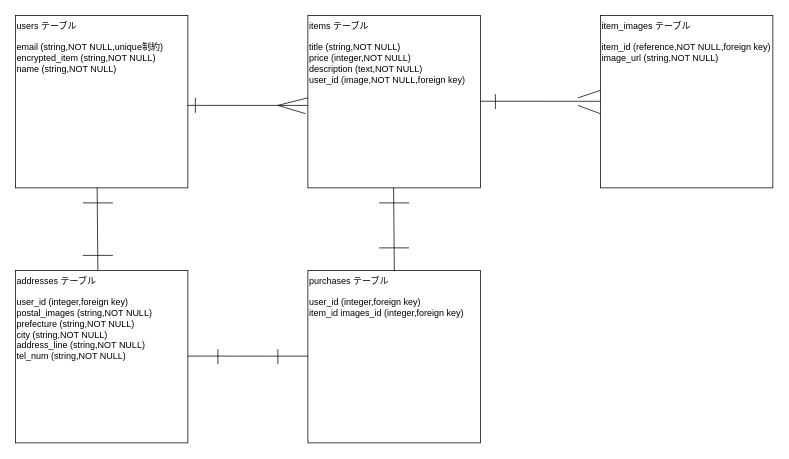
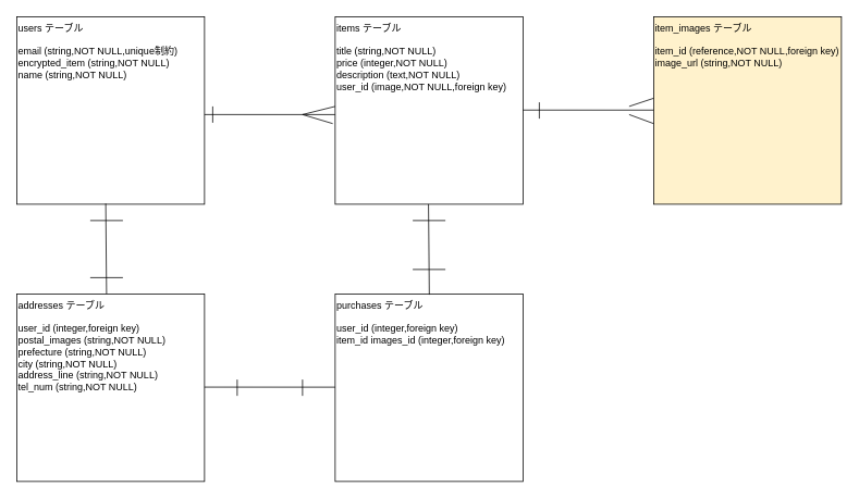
- <mxCell id="5" value="item_images テーブル&lt;br&gt;&lt;br&gt;item_id (reference,NOT NULL,foreign key)&lt;br&gt;image_url (string,NOT NULL)" style="whiteSpace=wrap;html=1;aspect=fixed;align=left;labelBorderColor=none;verticalAlign=top;" vertex="1" parent="1"><mxGeometry x="800" y="20" width="230" height="230" as="geometry" /></mxCell>
+ <mxCell id="5" value="item_images テーブル&lt;br&gt;&lt;br&gt;item_id (reference,NOT NULL,foreign key)&lt;br&gt;image_url (string,NOT NULL)" style="whiteSpace=wrap;html=1;aspect=fixed;align=left;labelBorderColor=none;verticalAlign=top;fillColor=#fff2cc;" vertex="1" parent="1"><mxGeometry x="800" y="20" width="230" height="230" as="geometry" /></mxCell>
